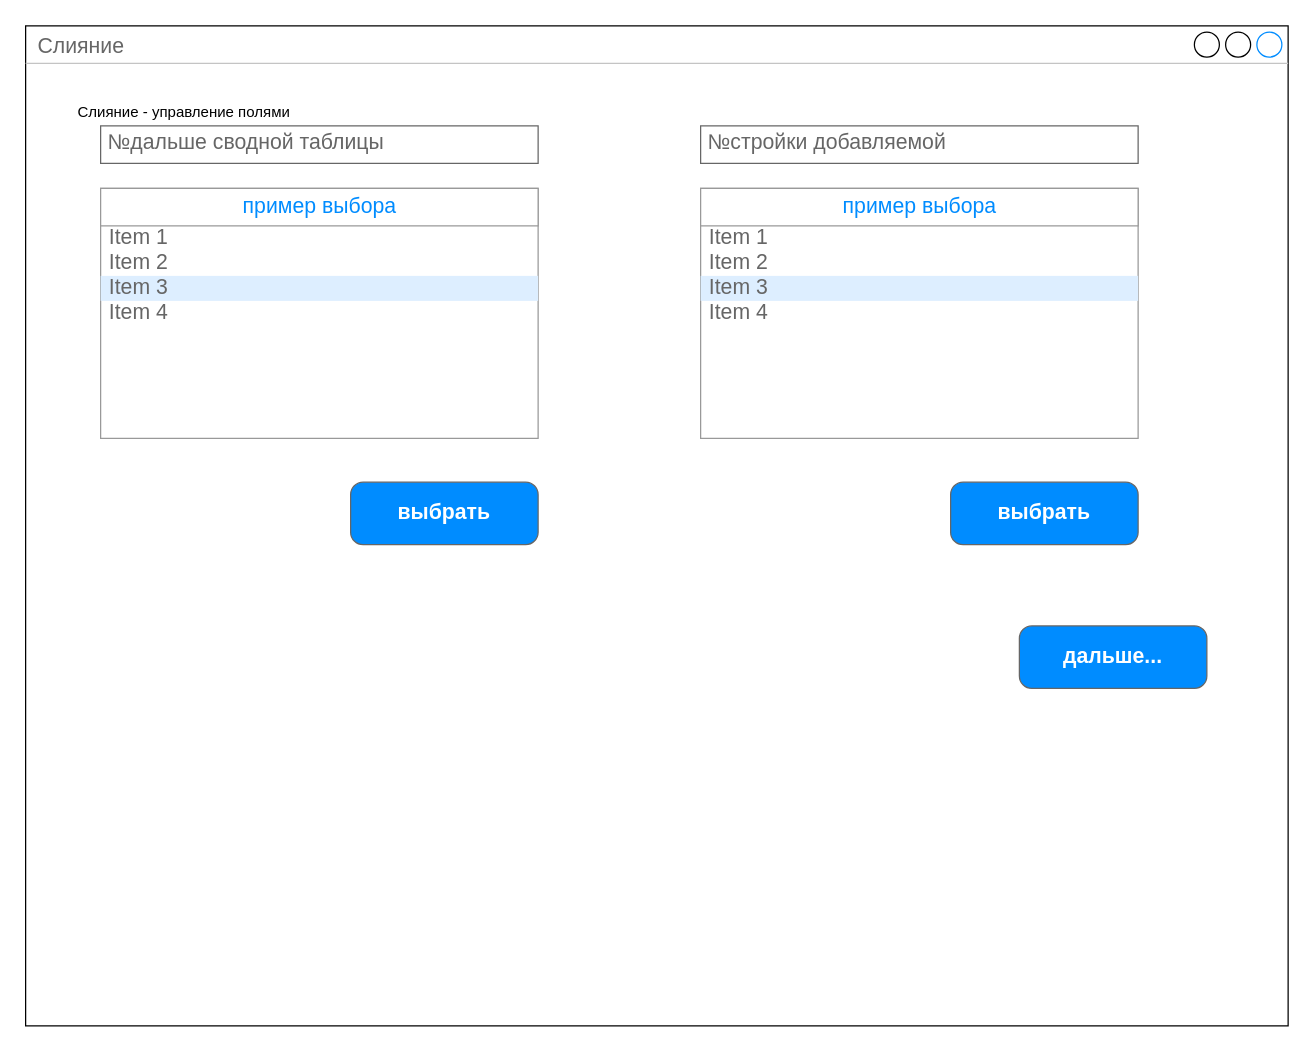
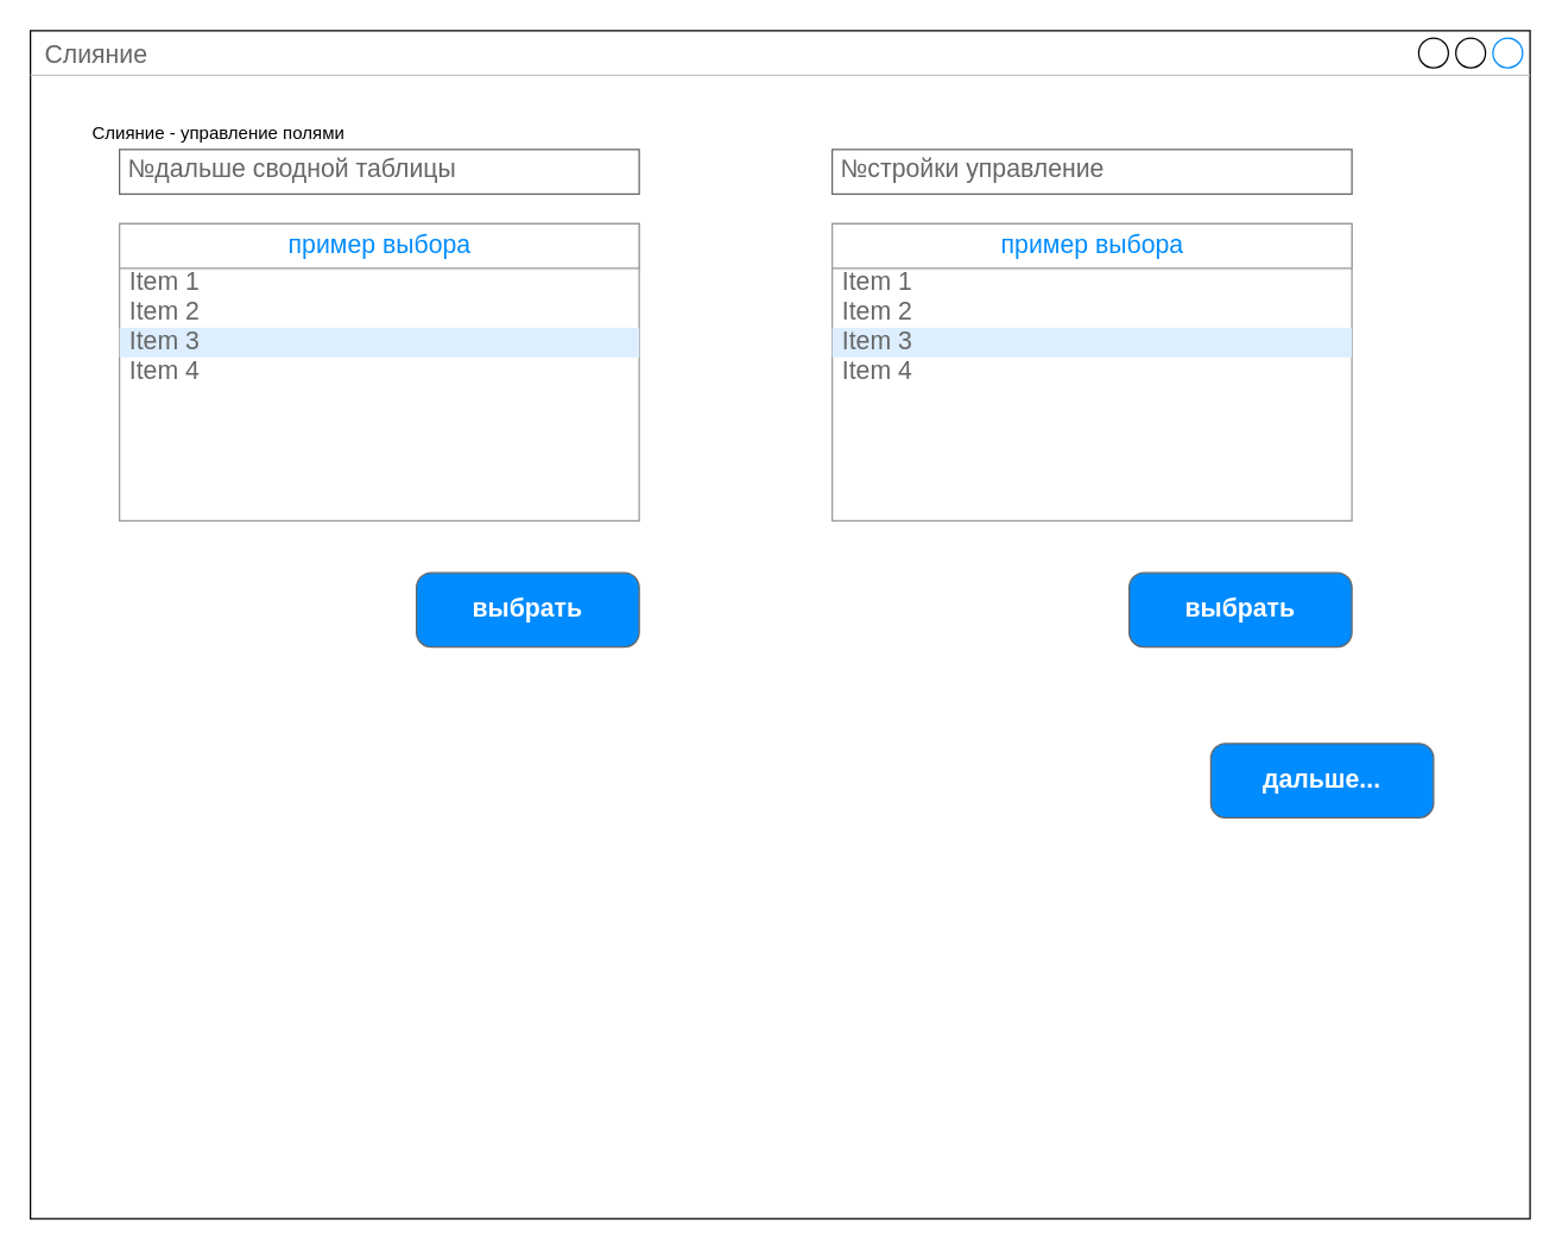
- <mxCell id="17" value="№стройки добавляемой" style="strokeWidth=1;shadow=0;dashed=0;align=center;html=1;shape=mxgraph.mockup.text.textBox;fontColor=#666666;align=left;fontSize=17;spacingLeft=4;spacingTop=-3;strokeColor=#666666;mainText=" vertex="1" parent="1"><mxGeometry x="560" y="100" width="350" height="30" as="geometry" /></mxCell>
+ <mxCell id="17" value="№стройки управление" style="strokeWidth=1;shadow=0;dashed=0;align=center;html=1;shape=mxgraph.mockup.text.textBox;fontColor=#666666;align=left;fontSize=17;spacingLeft=4;spacingTop=-3;strokeColor=#666666;mainText=" vertex="1" parent="1"><mxGeometry x="560" y="100" width="350" height="30" as="geometry" /></mxCell>
